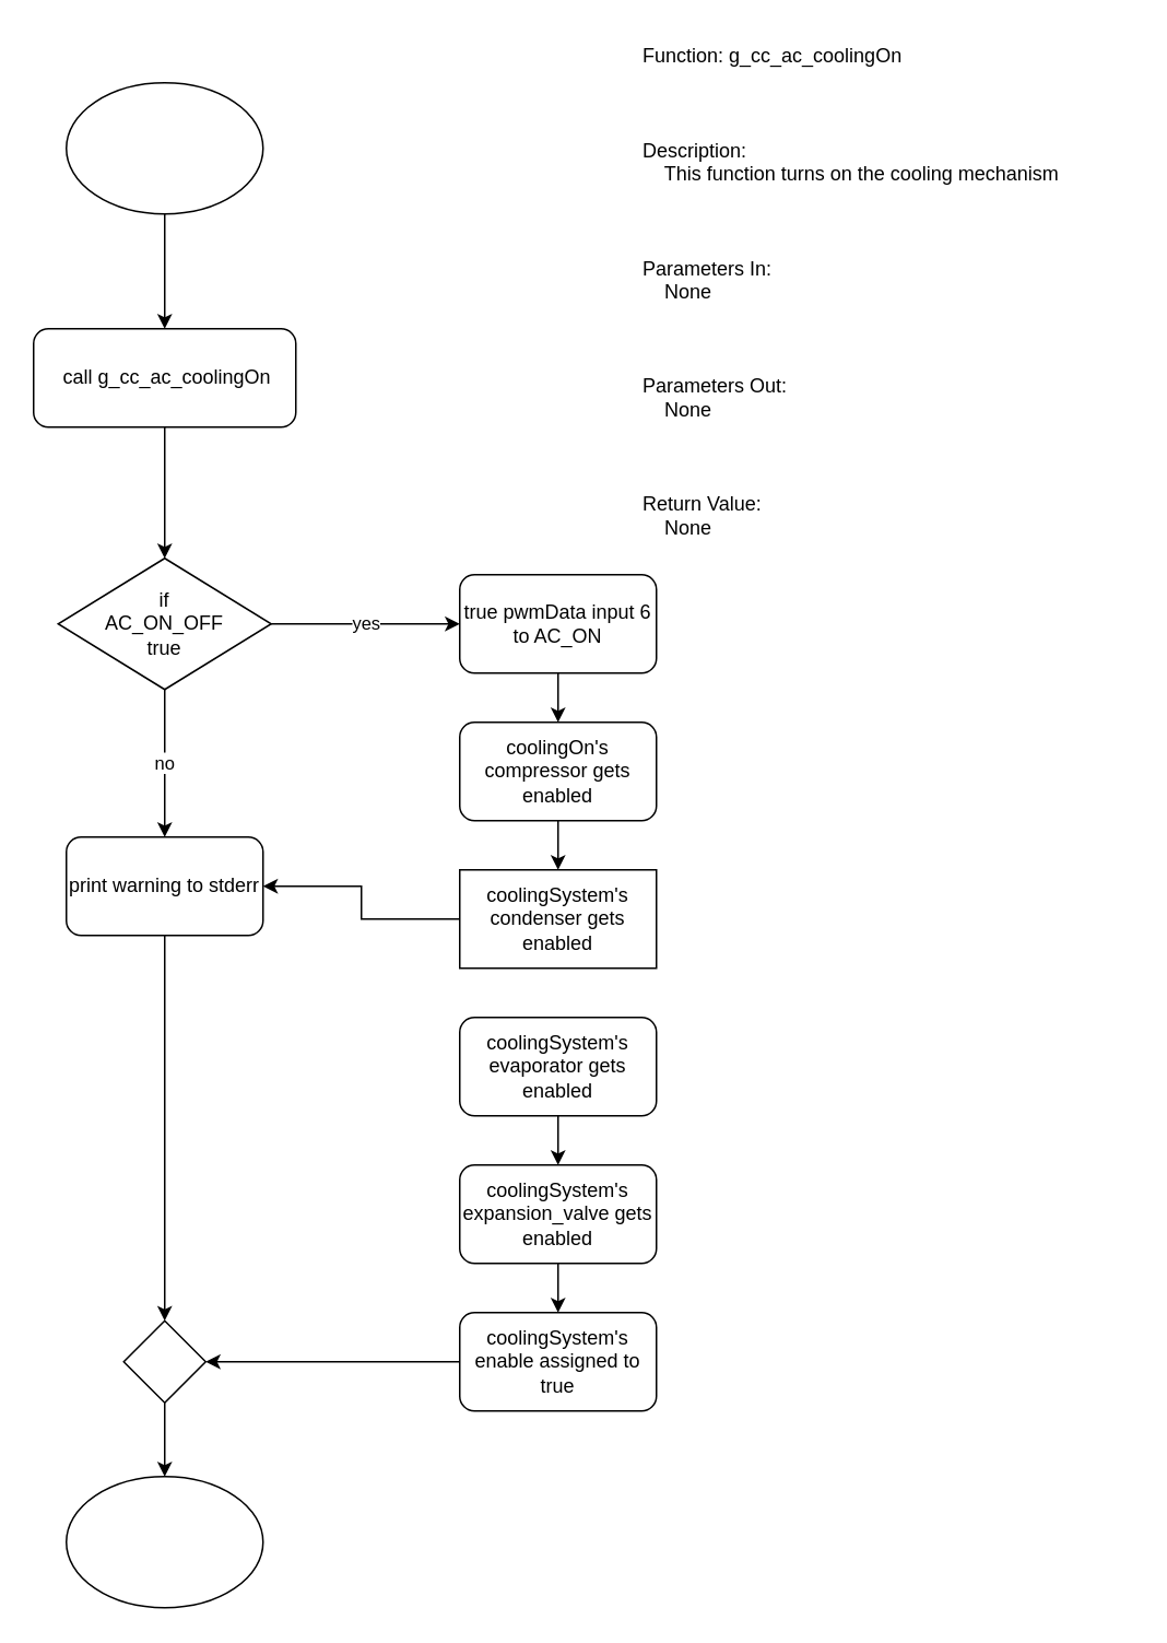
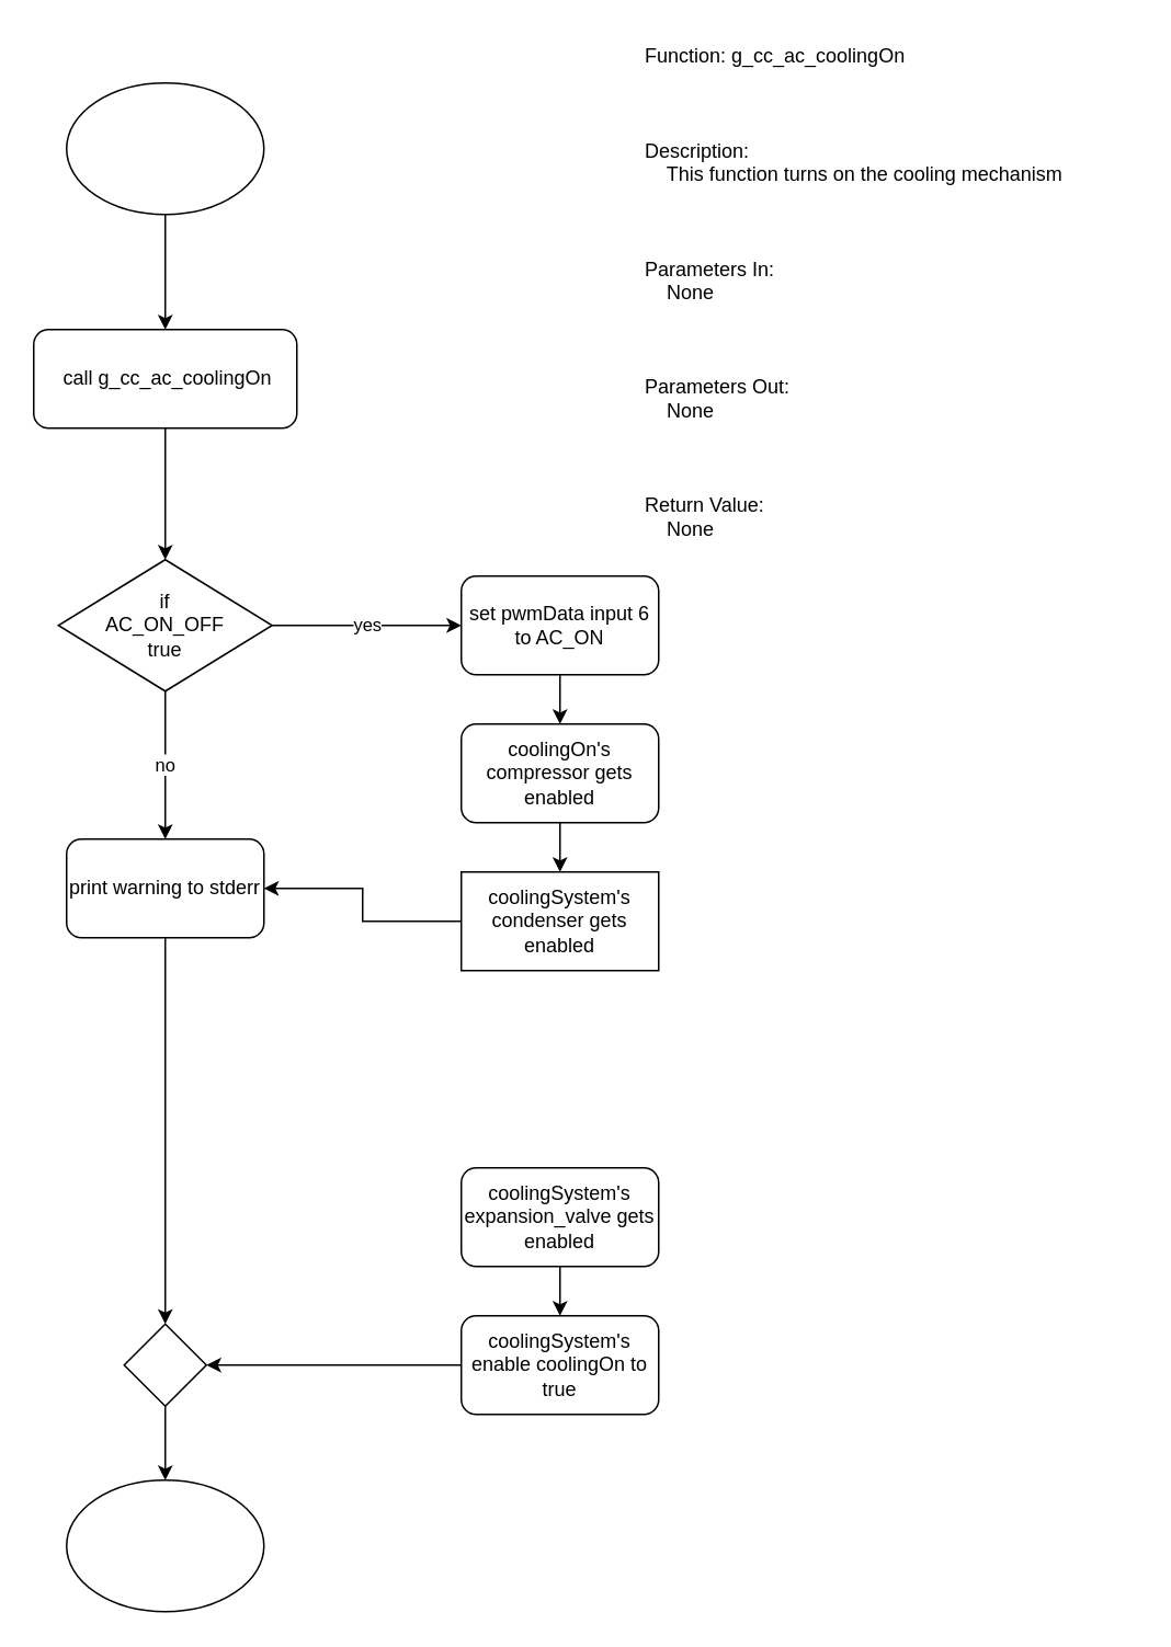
- <mxCell id="11" value="true pwmData input 6 to AC_ON" style="rounded=1;whiteSpace=wrap;html=1;" vertex="1" parent="1"><mxGeometry x="280" y="350" width="120" height="60" as="geometry" /></mxCell>
+ <mxCell id="11" value="set pwmData input 6 to AC_ON" style="rounded=1;whiteSpace=wrap;html=1;" vertex="1" parent="1"><mxGeometry x="280" y="350" width="120" height="60" as="geometry" /></mxCell>
- <mxCell id="17" value="coolingSystem's evaporator gets enabled" style="rounded=1;whiteSpace=wrap;html=1;" vertex="1" parent="1"><mxGeometry x="280" y="620" width="120" height="60" as="geometry" /></mxCell>
- <mxCell id="16" style="edgeStyle=orthogonalEdgeStyle;rounded=0;orthogonalLoop=1;jettySize=auto;html=1;entryX=0.5;entryY=0;entryDx=0;entryDy=0;" edge="1" parent="1" source="17" target="19"><mxGeometry relative="1" as="geometry" /></mxCell>
- <mxCell id="21" value="coolingSystem's enable assigned to true" style="rounded=1;whiteSpace=wrap;html=1;" vertex="1" parent="1"><mxGeometry x="280" y="800" width="120" height="60" as="geometry" /></mxCell>
+ <mxCell id="21" value="coolingSystem's enable coolingOn to true" style="rounded=1;whiteSpace=wrap;html=1;" vertex="1" parent="1"><mxGeometry x="280" y="800" width="120" height="60" as="geometry" /></mxCell>
